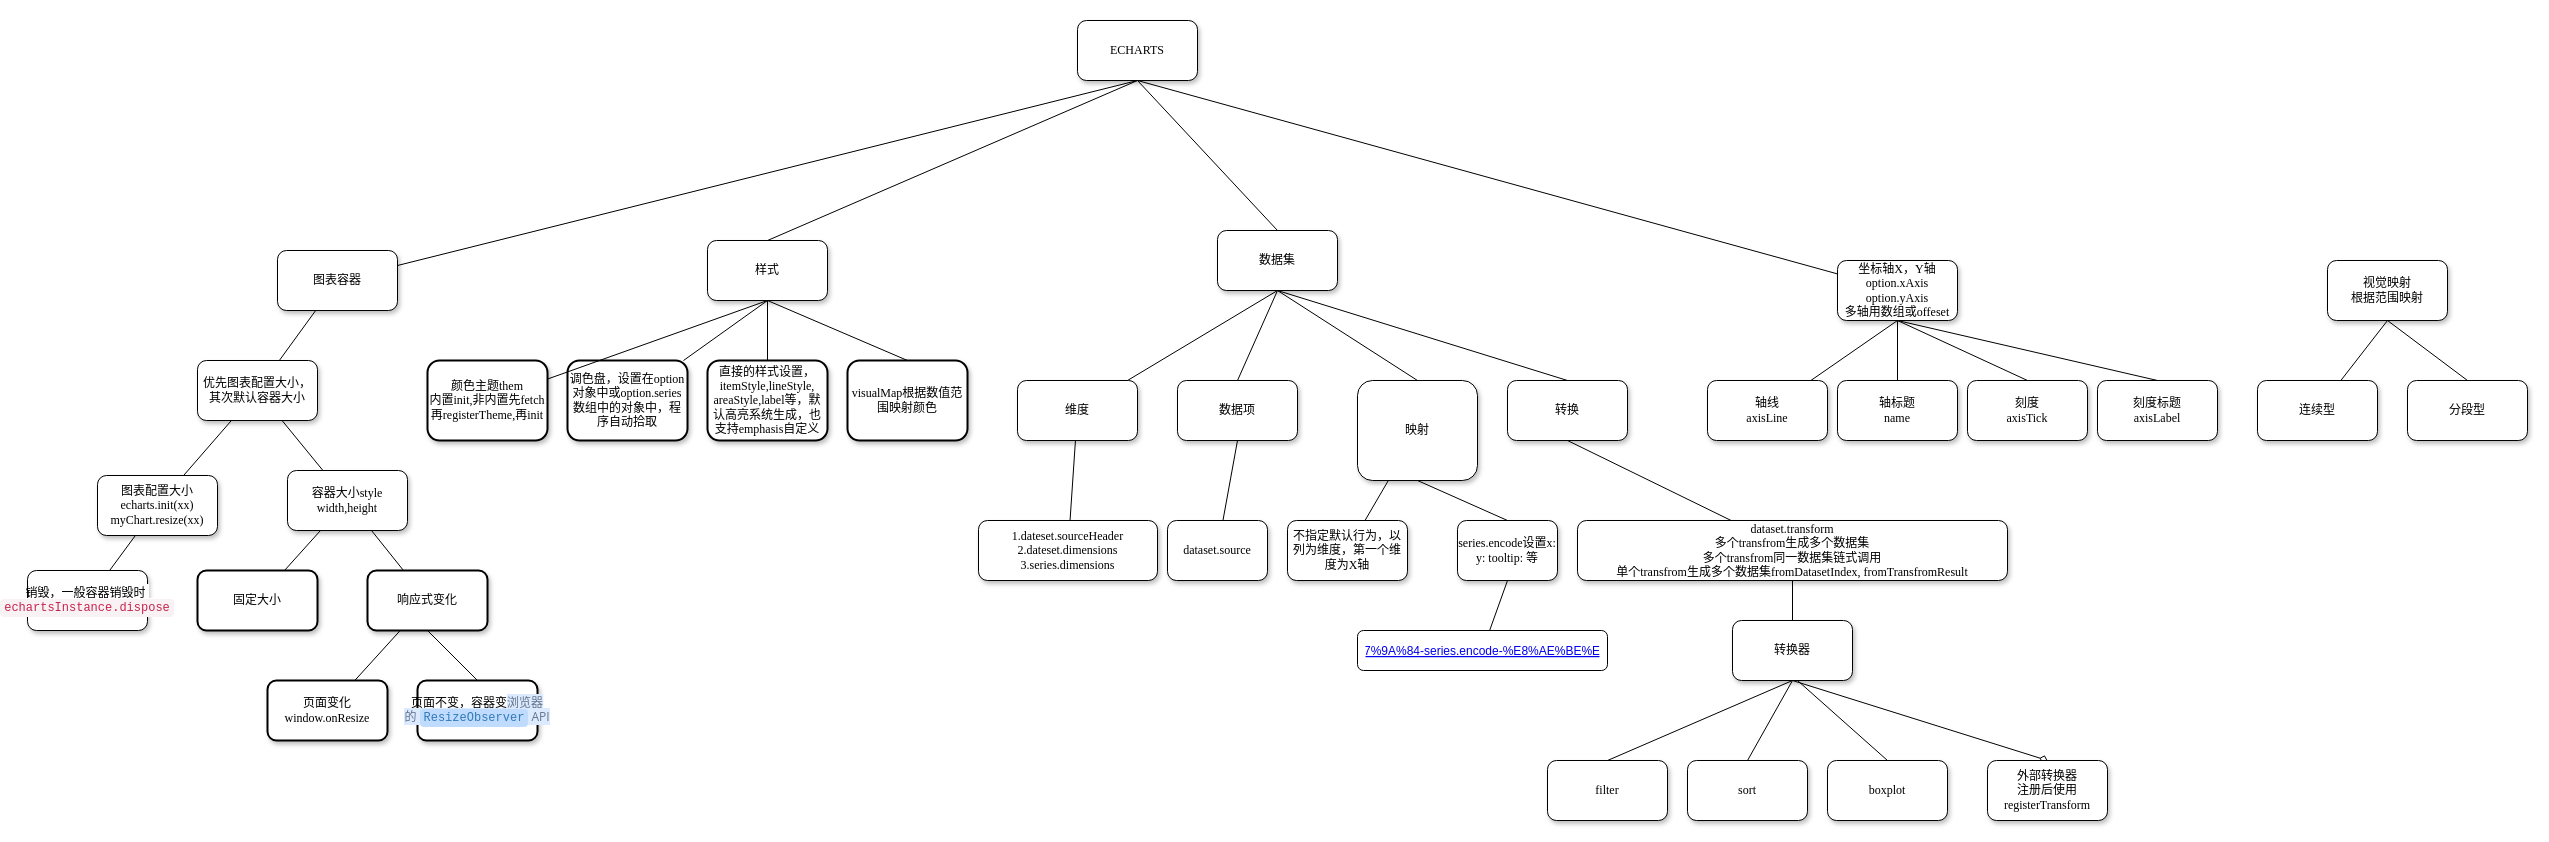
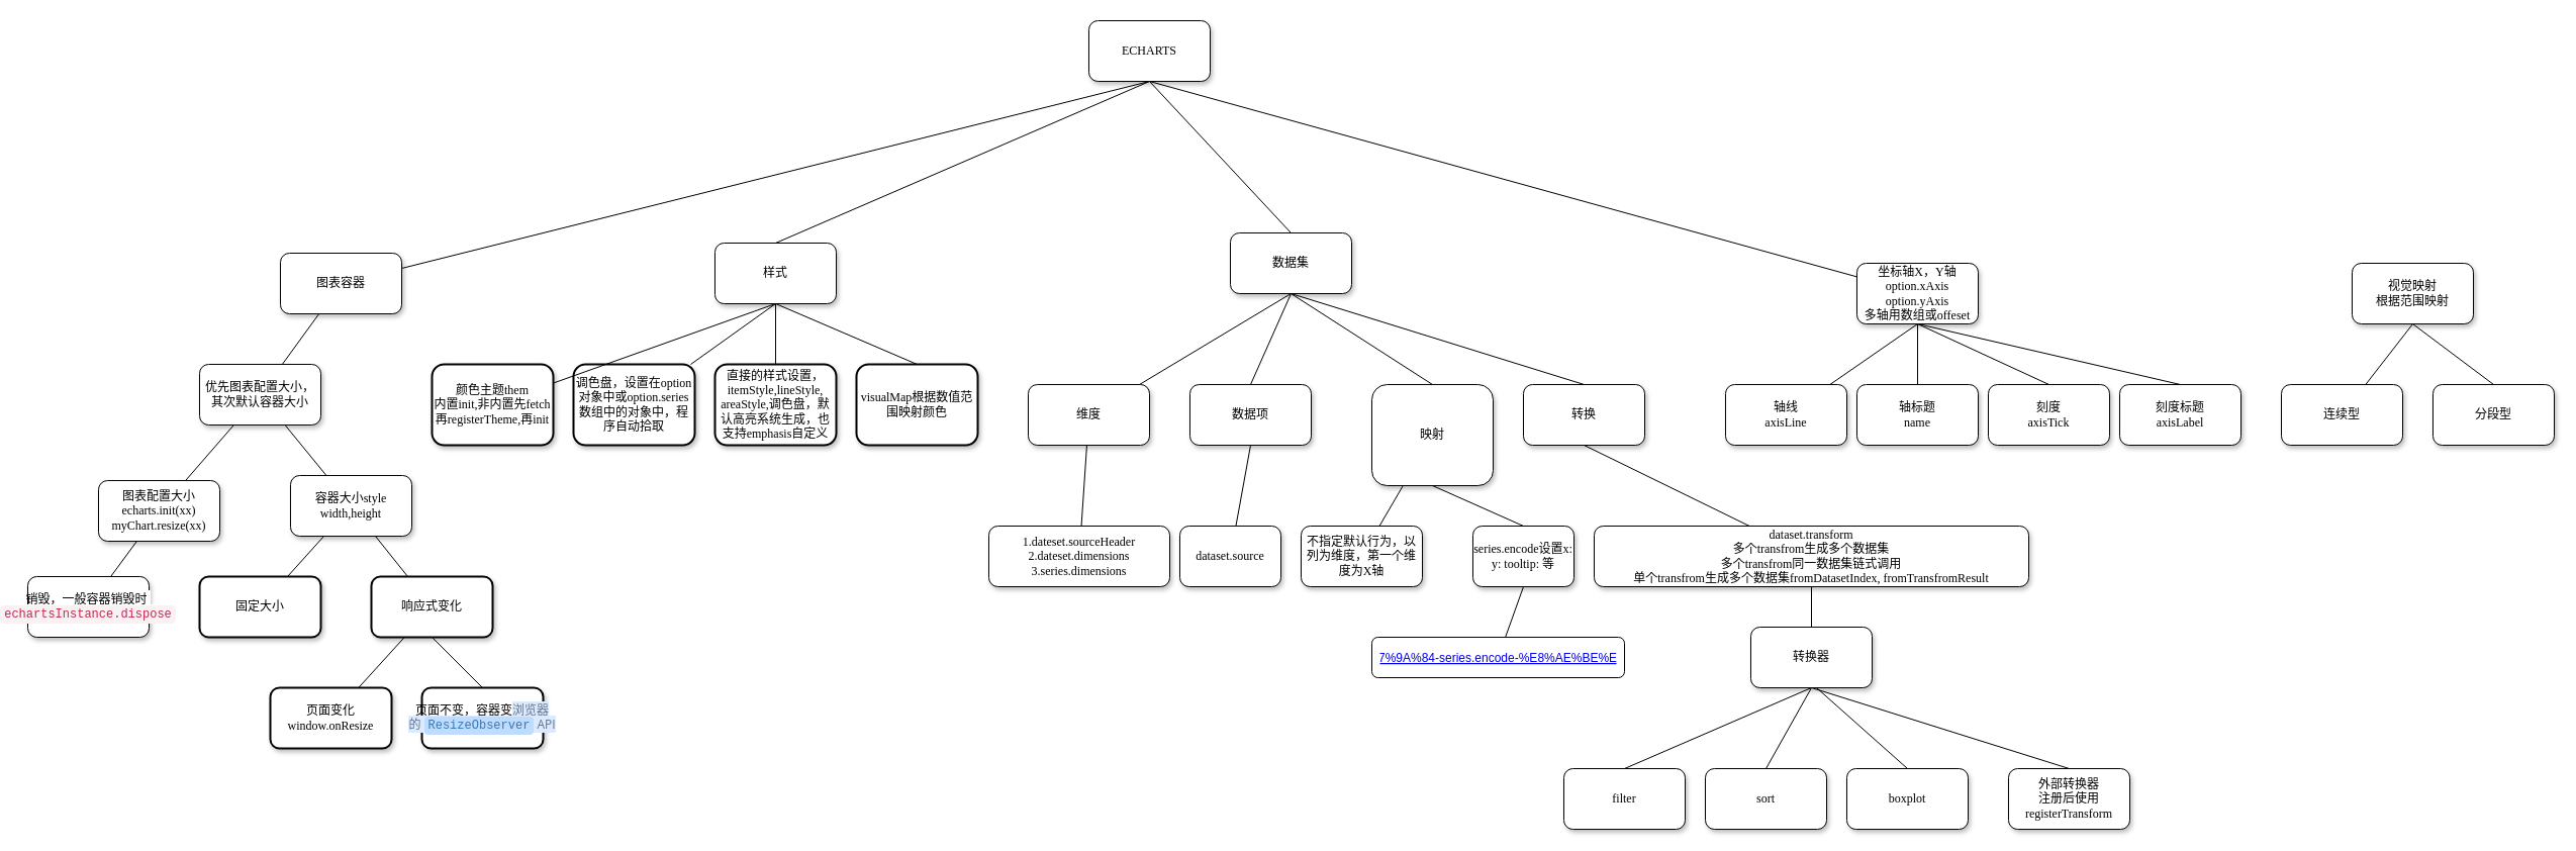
- <mxCell id="30" value="&lt;span&gt;直接的样式设置，itemStyle,lineStyle,&lt;/span&gt;&lt;div&gt;&lt;span&gt;areaStyle,label等，默认高亮系统生成，也支持emphasis自定义&lt;/span&gt;&lt;/div&gt;" style="whiteSpace=wrap;html=1;rounded=1;shadow=1;labelBackgroundColor=none;strokeWidth=2;fontFamily=Verdana;fontSize=12;align=center;" parent="1" vertex="1"><mxGeometry x="700" y="360" width="120" height="80" as="geometry" /></mxCell>
+ <mxCell id="30" value="&lt;span&gt;直接的样式设置，itemStyle,lineStyle,&lt;/span&gt;&lt;div&gt;&lt;span&gt;areaStyle,调色盘，默认高亮系统生成，也支持emphasis自定义&lt;/span&gt;&lt;/div&gt;" style="whiteSpace=wrap;html=1;rounded=1;shadow=1;labelBackgroundColor=none;strokeWidth=2;fontFamily=Verdana;fontSize=12;align=center;" parent="1" vertex="1"><mxGeometry x="700" y="360" width="120" height="80" as="geometry" /></mxCell>
- <mxCell id="56" style="rounded=0;orthogonalLoop=1;jettySize=auto;html=1;exitX=0.5;exitY=1;exitDx=0;exitDy=0;endArrow=diamond;endFill=0;entryX=0.5;entryY=0;entryDx=0;entryDy=0;" edge="1" parent="1" source="57" target="63"><mxGeometry relative="1" as="geometry" /></mxCell>
+ <mxCell id="56" style="rounded=0;orthogonalLoop=1;jettySize=auto;html=1;exitX=0.5;exitY=1;exitDx=0;exitDy=0;endArrow=none;endFill=0;entryX=0.5;entryY=0;entryDx=0;entryDy=0;" edge="1" parent="1" source="57" target="63"><mxGeometry relative="1" as="geometry" /></mxCell>
